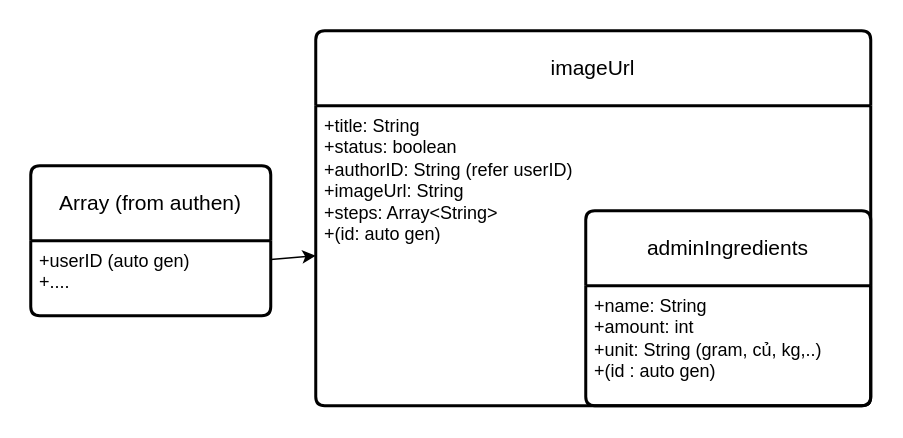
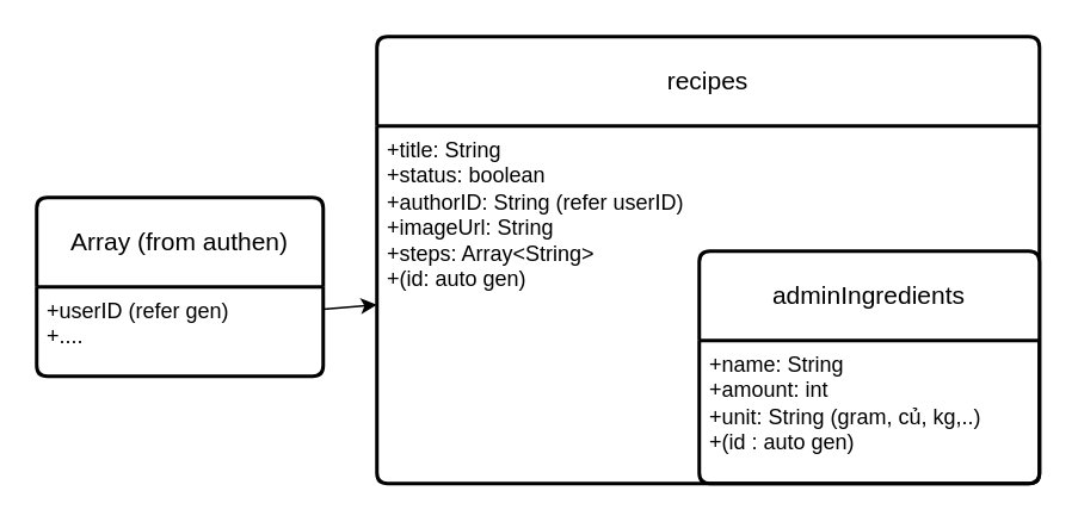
- <mxCell id="2" value="imageUrl" style="swimlane;childLayout=stackLayout;horizontal=1;startSize=50;horizontalStack=0;rounded=1;fontSize=14;fontStyle=0;strokeWidth=2;resizeParent=0;resizeLast=1;shadow=0;dashed=0;align=center;arcSize=4;whiteSpace=wrap;html=1;" parent="1" vertex="1"><mxGeometry x="210" y="20" width="370" height="250" as="geometry" /></mxCell>
+ <mxCell id="2" value="recipes" style="swimlane;childLayout=stackLayout;horizontal=1;startSize=50;horizontalStack=0;rounded=1;fontSize=14;fontStyle=0;strokeWidth=2;resizeParent=0;resizeLast=1;shadow=0;dashed=0;align=center;arcSize=4;whiteSpace=wrap;html=1;" parent="1" vertex="1"><mxGeometry x="210" y="20" width="370" height="250" as="geometry" /></mxCell>
- <mxCell id="5" value="+userID (auto gen)&lt;div&gt;+....&lt;/div&gt;" style="align=left;strokeColor=none;fillColor=none;spacingLeft=4;fontSize=12;verticalAlign=top;resizable=0;rotatable=0;part=1;html=1;" parent="4" vertex="1"><mxGeometry y="50" width="160" height="50" as="geometry" /></mxCell>
+ <mxCell id="5" value="+userID (refer gen)&lt;div&gt;+....&lt;/div&gt;" style="align=left;strokeColor=none;fillColor=none;spacingLeft=4;fontSize=12;verticalAlign=top;resizable=0;rotatable=0;part=1;html=1;" parent="4" vertex="1"><mxGeometry y="50" width="160" height="50" as="geometry" /></mxCell>
